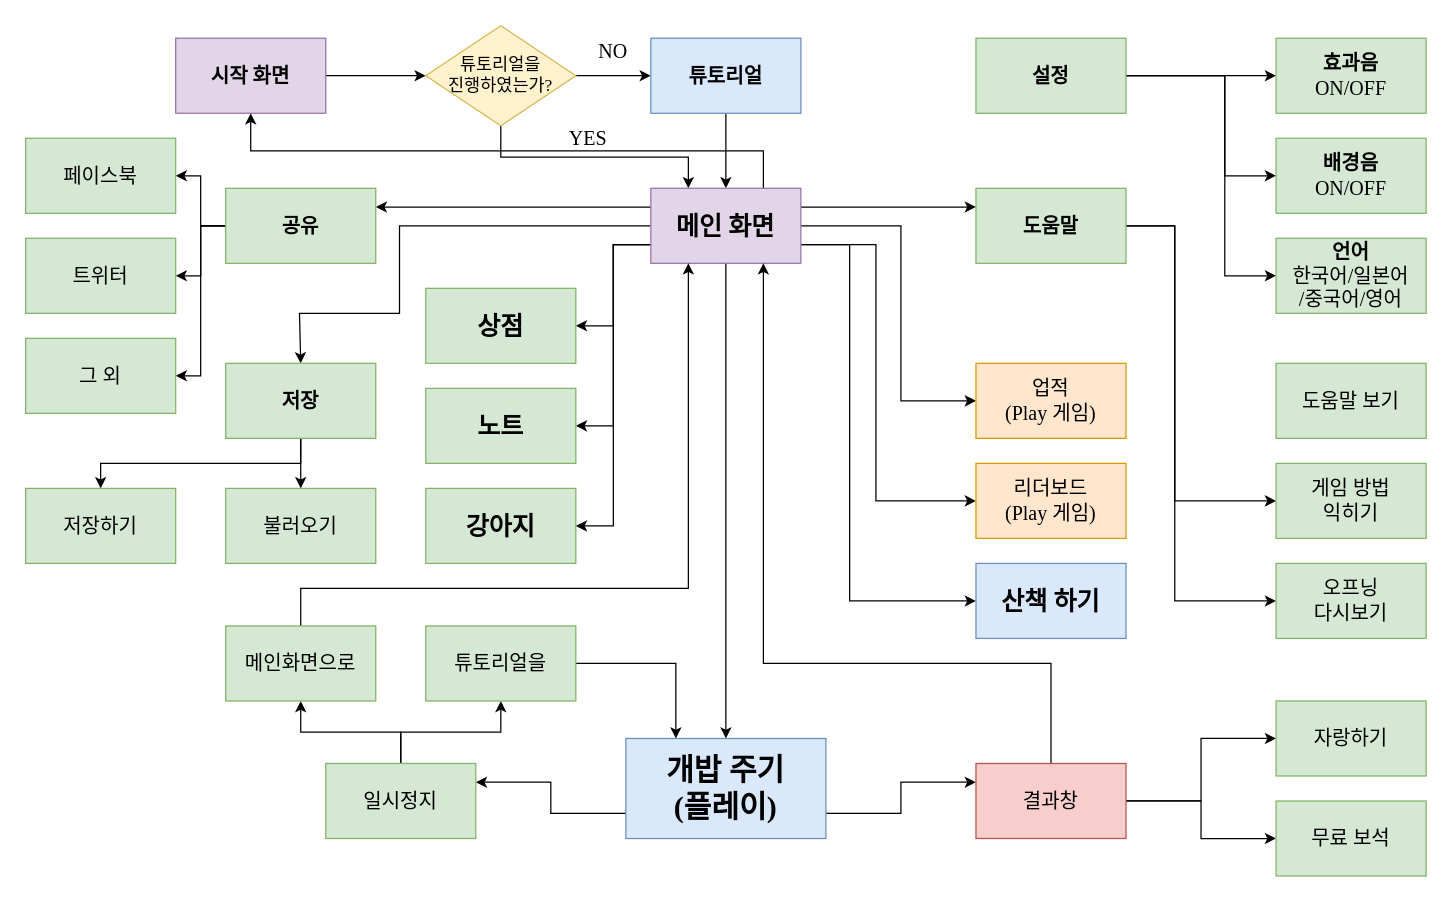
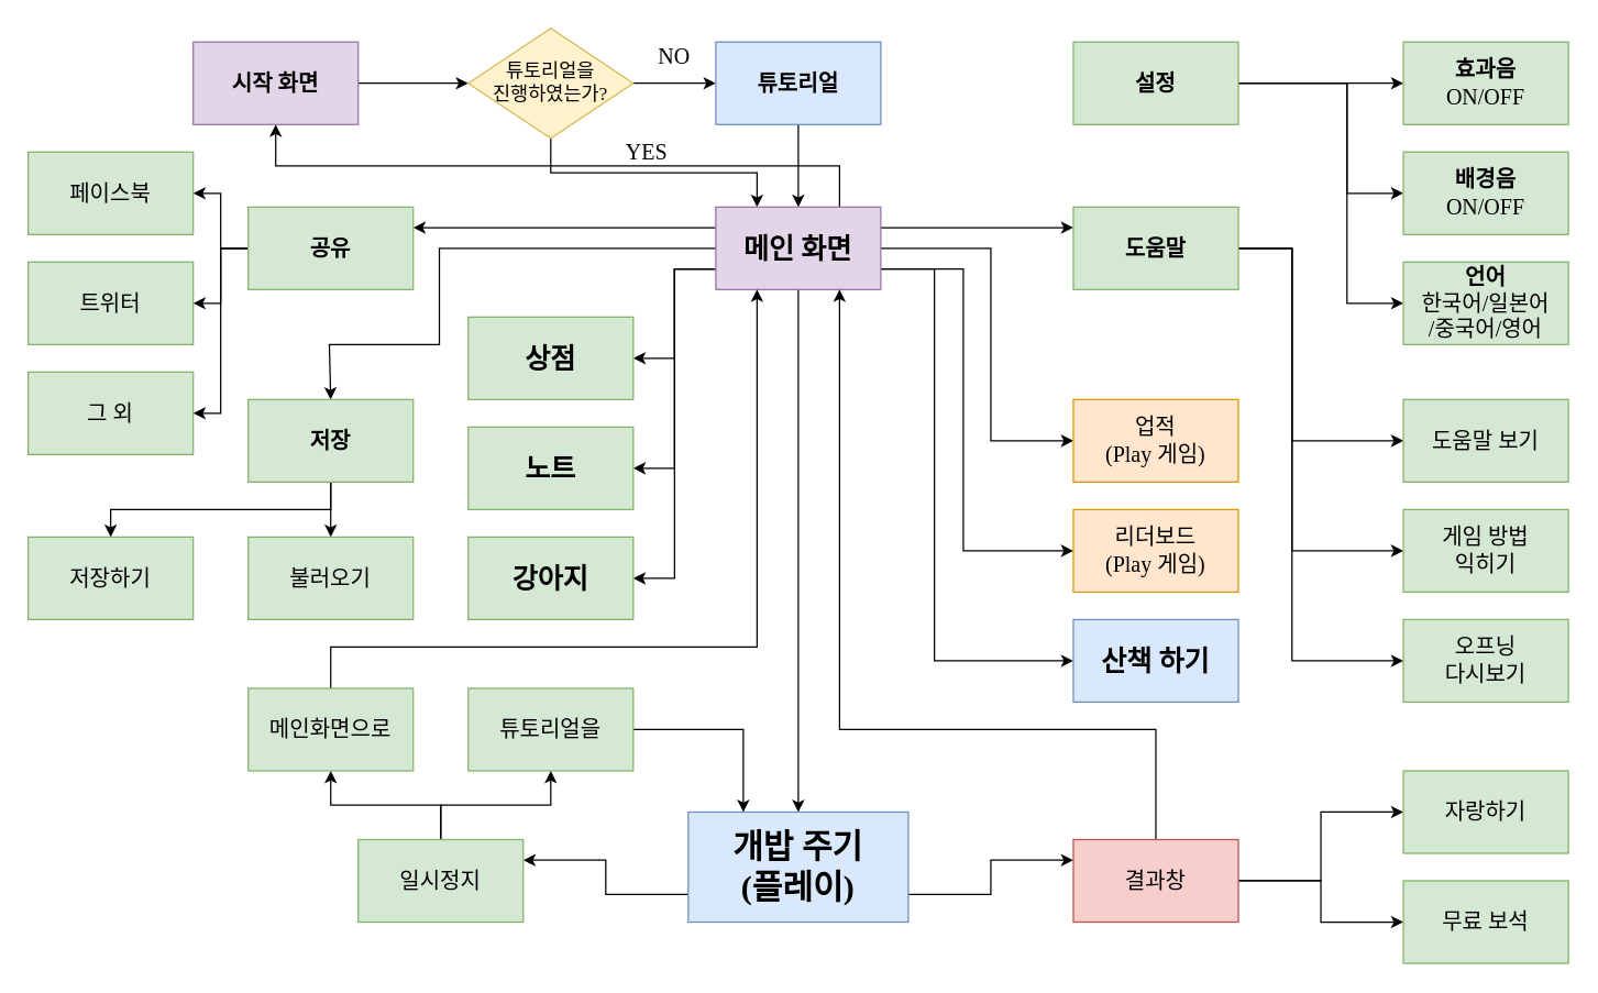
+ <mxCell id="42" style="edgeStyle=orthogonalEdgeStyle;rounded=0;orthogonalLoop=1;jettySize=auto;html=1;exitX=1;exitY=0.5;exitDx=0;exitDy=0;entryX=0;entryY=0.5;entryDx=0;entryDy=0;fontFamily=Verdana;fontSize=16;" edge="1" parent="1" source="45" target="46"><mxGeometry relative="1" as="geometry"><Array as="points"><mxPoint x="939" y="180" /><mxPoint x="939" y="320" /></Array></mxGeometry></mxCell>
